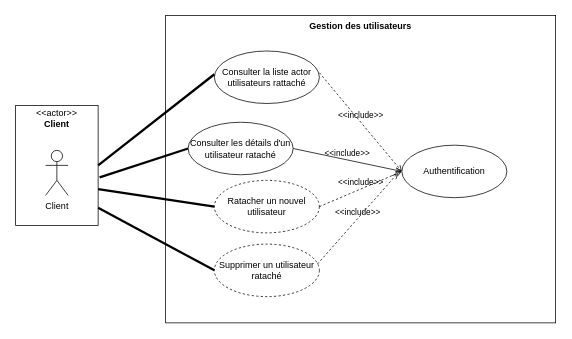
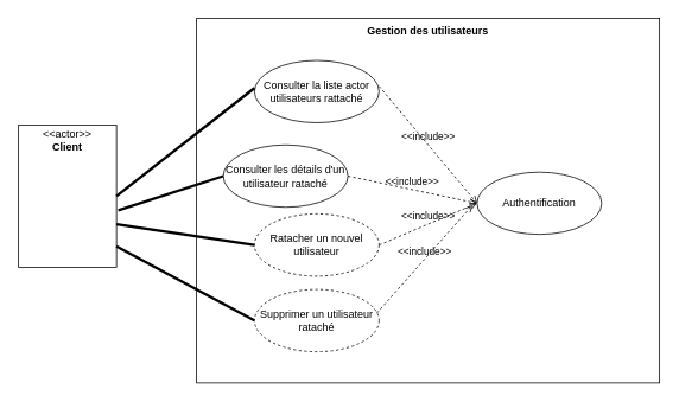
- <mxCell id="15" value="&amp;lt;&amp;lt;include&amp;gt;&amp;gt;" style="html=1;verticalAlign=bottom;labelBackgroundColor=none;endArrow=open;endFill=0;dashed=0;exitX=1;exitY=0.5;exitDx=0;exitDy=0;entryX=0;entryY=0.5;entryDx=0;entryDy=0;" edge="1" parent="1" target="13" source="5"><mxGeometry width="160" relative="1" as="geometry"><mxPoint x="461.26" y="266.92" as="sourcePoint" /><mxPoint x="545" y="308.08" as="targetPoint" /></mxGeometry></mxCell>
+ <mxCell id="15" value="&amp;lt;&amp;lt;include&amp;gt;&amp;gt;" style="html=1;verticalAlign=bottom;labelBackgroundColor=none;endArrow=open;endFill=0;dashed=1;exitX=1;exitY=0.5;exitDx=0;exitDy=0;entryX=0;entryY=0.5;entryDx=0;entryDy=0;" edge="1" parent="1" target="13" source="5"><mxGeometry width="160" relative="1" as="geometry"><mxPoint x="461.26" y="266.92" as="sourcePoint" /><mxPoint x="545" y="308.08" as="targetPoint" /></mxGeometry></mxCell>
- <mxCell id="6" value="Client" style="shape=umlActor;verticalLabelPosition=bottom;verticalAlign=top;html=1;" parent="1" vertex="1"><mxGeometry x="60" y="200" width="30" height="60" as="geometry" /></mxCell>
